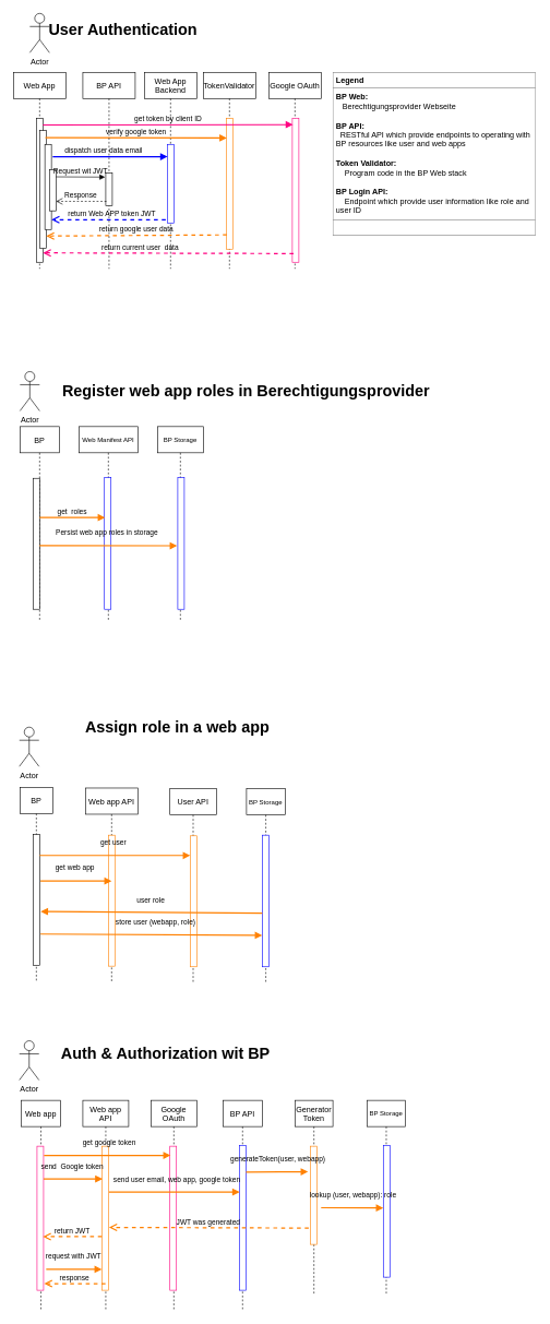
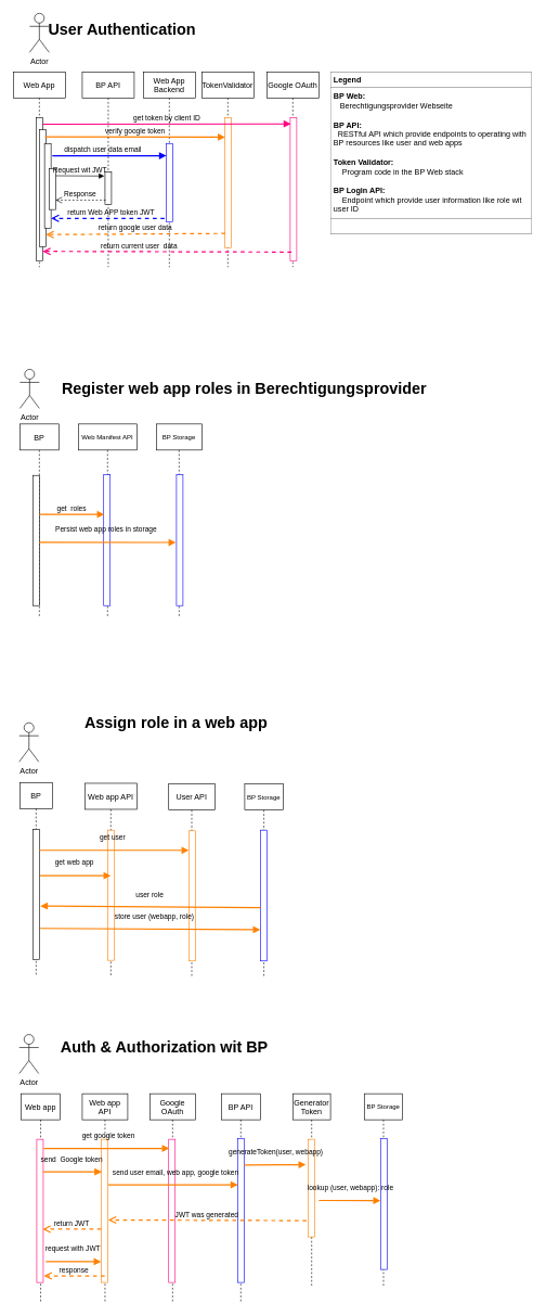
- <mxCell id="25" value="&lt;table style=&quot;width:100%;height:100%;border-collapse:collapse;&quot; width=&quot;100%&quot; height=&quot;100%&quot; cellpadding=&quot;4&quot; border=&quot;1&quot;&gt;&lt;tbody&gt;&lt;tr&gt;&lt;th&gt;&lt;b&gt;Legend&lt;/b&gt;&lt;/th&gt;&lt;/tr&gt;&lt;tr&gt;&lt;td&gt;&lt;b&gt;BP Web: &lt;/b&gt;&lt;br&gt;&amp;nbsp;&amp;nbsp; Berechtigungsprovider Webseite&lt;br&gt;&lt;br&gt;&lt;b&gt;BP API: &lt;/b&gt;&lt;br&gt;&amp;nbsp; RESTful API which provide endpoints to operating with BP resources like user and web apps &lt;br&gt;&lt;br&gt;&lt;b&gt;Token Validator:&lt;/b&gt;&lt;br&gt;&amp;nbsp;&amp;nbsp;&amp;nbsp; Program code in the BP Web stack&lt;br&gt;&lt;br&gt;&lt;b&gt;BP Login API: &lt;/b&gt;&lt;br&gt;&amp;nbsp;&amp;nbsp;&amp;nbsp; Endpoint which provide user information like role and&amp;nbsp; user ID &lt;br&gt;&lt;/td&gt;&lt;/tr&gt;&lt;tr&gt;&lt;td&gt;&lt;br&gt;&lt;/td&gt;&lt;/tr&gt;&lt;/tbody&gt;&lt;/table&gt;" style="text;html=1;whiteSpace=wrap;strokeColor=none;fillColor=none;overflow=fill;align=left;" parent="1" vertex="1"><mxGeometry x="508" y="110" width="310" height="250" as="geometry" /></mxCell>
+ <mxCell id="25" value="&lt;table style=&quot;width:100%;height:100%;border-collapse:collapse;&quot; width=&quot;100%&quot; height=&quot;100%&quot; cellpadding=&quot;4&quot; border=&quot;1&quot;&gt;&lt;tbody&gt;&lt;tr&gt;&lt;th&gt;&lt;b&gt;Legend&lt;/b&gt;&lt;/th&gt;&lt;/tr&gt;&lt;tr&gt;&lt;td&gt;&lt;b&gt;BP Web: &lt;/b&gt;&lt;br&gt;&amp;nbsp;&amp;nbsp; Berechtigungsprovider Webseite&lt;br&gt;&lt;br&gt;&lt;b&gt;BP API: &lt;/b&gt;&lt;br&gt;&amp;nbsp; RESTful API which provide endpoints to operating with BP resources like user and web apps &lt;br&gt;&lt;br&gt;&lt;b&gt;Token Validator:&lt;/b&gt;&lt;br&gt;&amp;nbsp;&amp;nbsp;&amp;nbsp; Program code in the BP Web stack&lt;br&gt;&lt;br&gt;&lt;b&gt;BP Login API: &lt;/b&gt;&lt;br&gt;&amp;nbsp;&amp;nbsp;&amp;nbsp; Endpoint which provide user information like role wit&amp;nbsp; user ID &lt;br&gt;&lt;/td&gt;&lt;/tr&gt;&lt;tr&gt;&lt;td&gt;&lt;br&gt;&lt;/td&gt;&lt;/tr&gt;&lt;/tbody&gt;&lt;/table&gt;" style="text;html=1;whiteSpace=wrap;strokeColor=none;fillColor=none;overflow=fill;align=left;" parent="1" vertex="1"><mxGeometry x="508" y="110" width="310" height="250" as="geometry" /></mxCell>
